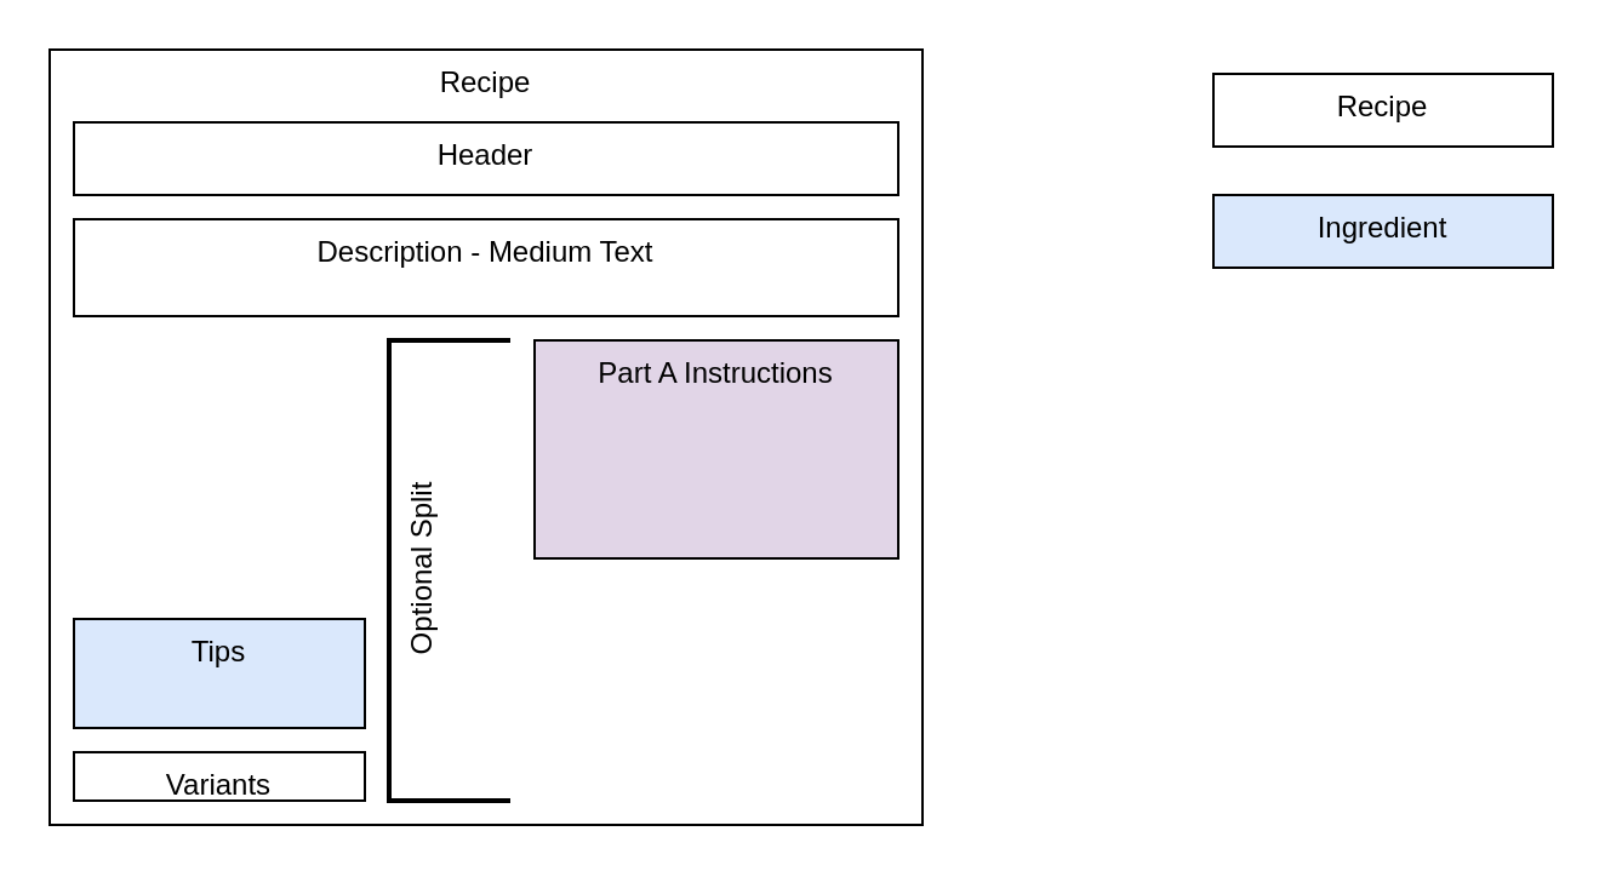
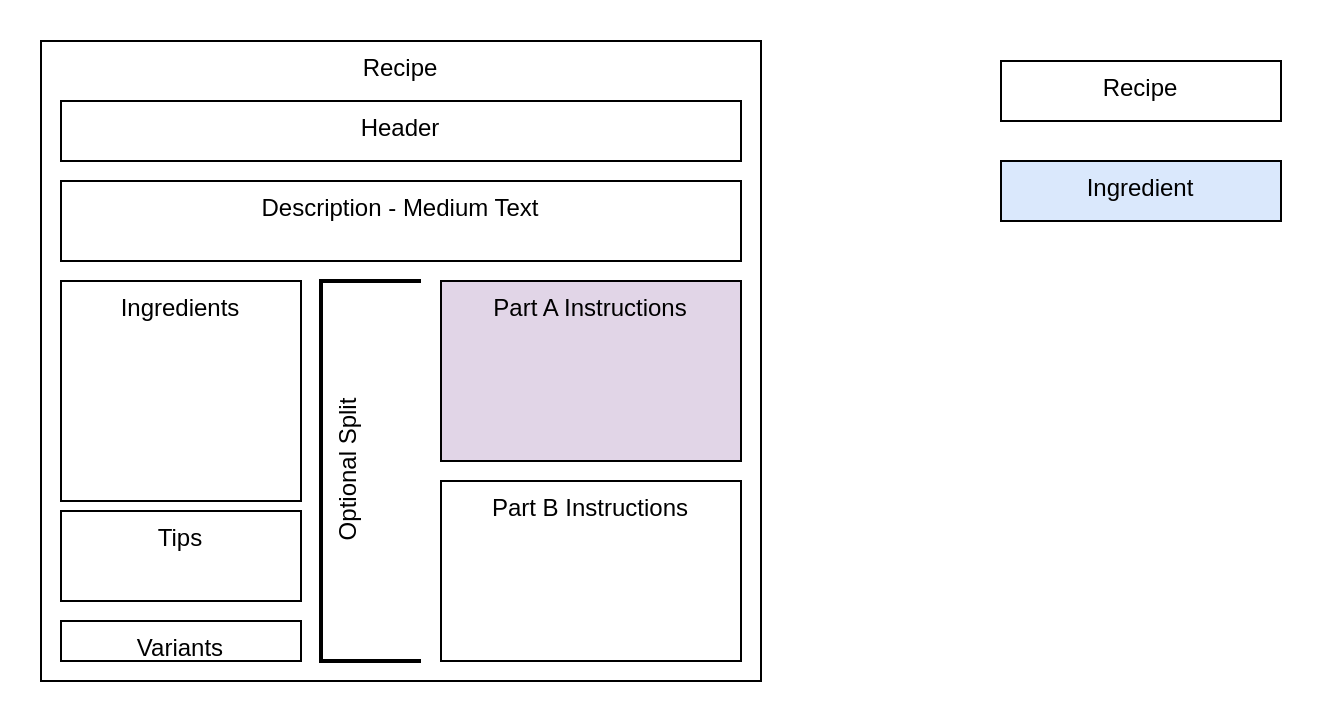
+ <mxCell id="7" value="Ingredients" style="rounded=0;whiteSpace=wrap;html=1;verticalAlign=top;" vertex="1" parent="1"><mxGeometry x="30" y="140" width="120" height="110" as="geometry" /></mxCell>
- <mxCell id="4" value="Tips" style="rounded=0;whiteSpace=wrap;html=1;verticalAlign=top;fillColor=#dae8fc;" vertex="1" parent="1"><mxGeometry x="30" y="255" width="120" height="45" as="geometry" /></mxCell>
+ <mxCell id="4" value="Tips" style="rounded=0;whiteSpace=wrap;html=1;verticalAlign=top;" vertex="1" parent="1"><mxGeometry x="30" y="255" width="120" height="45" as="geometry" /></mxCell>
+ <mxCell id="10" value="Part B Instructions" style="rounded=0;whiteSpace=wrap;html=1;verticalAlign=top;" vertex="1" parent="1"><mxGeometry x="220" y="240" width="150" height="90" as="geometry" /></mxCell>
